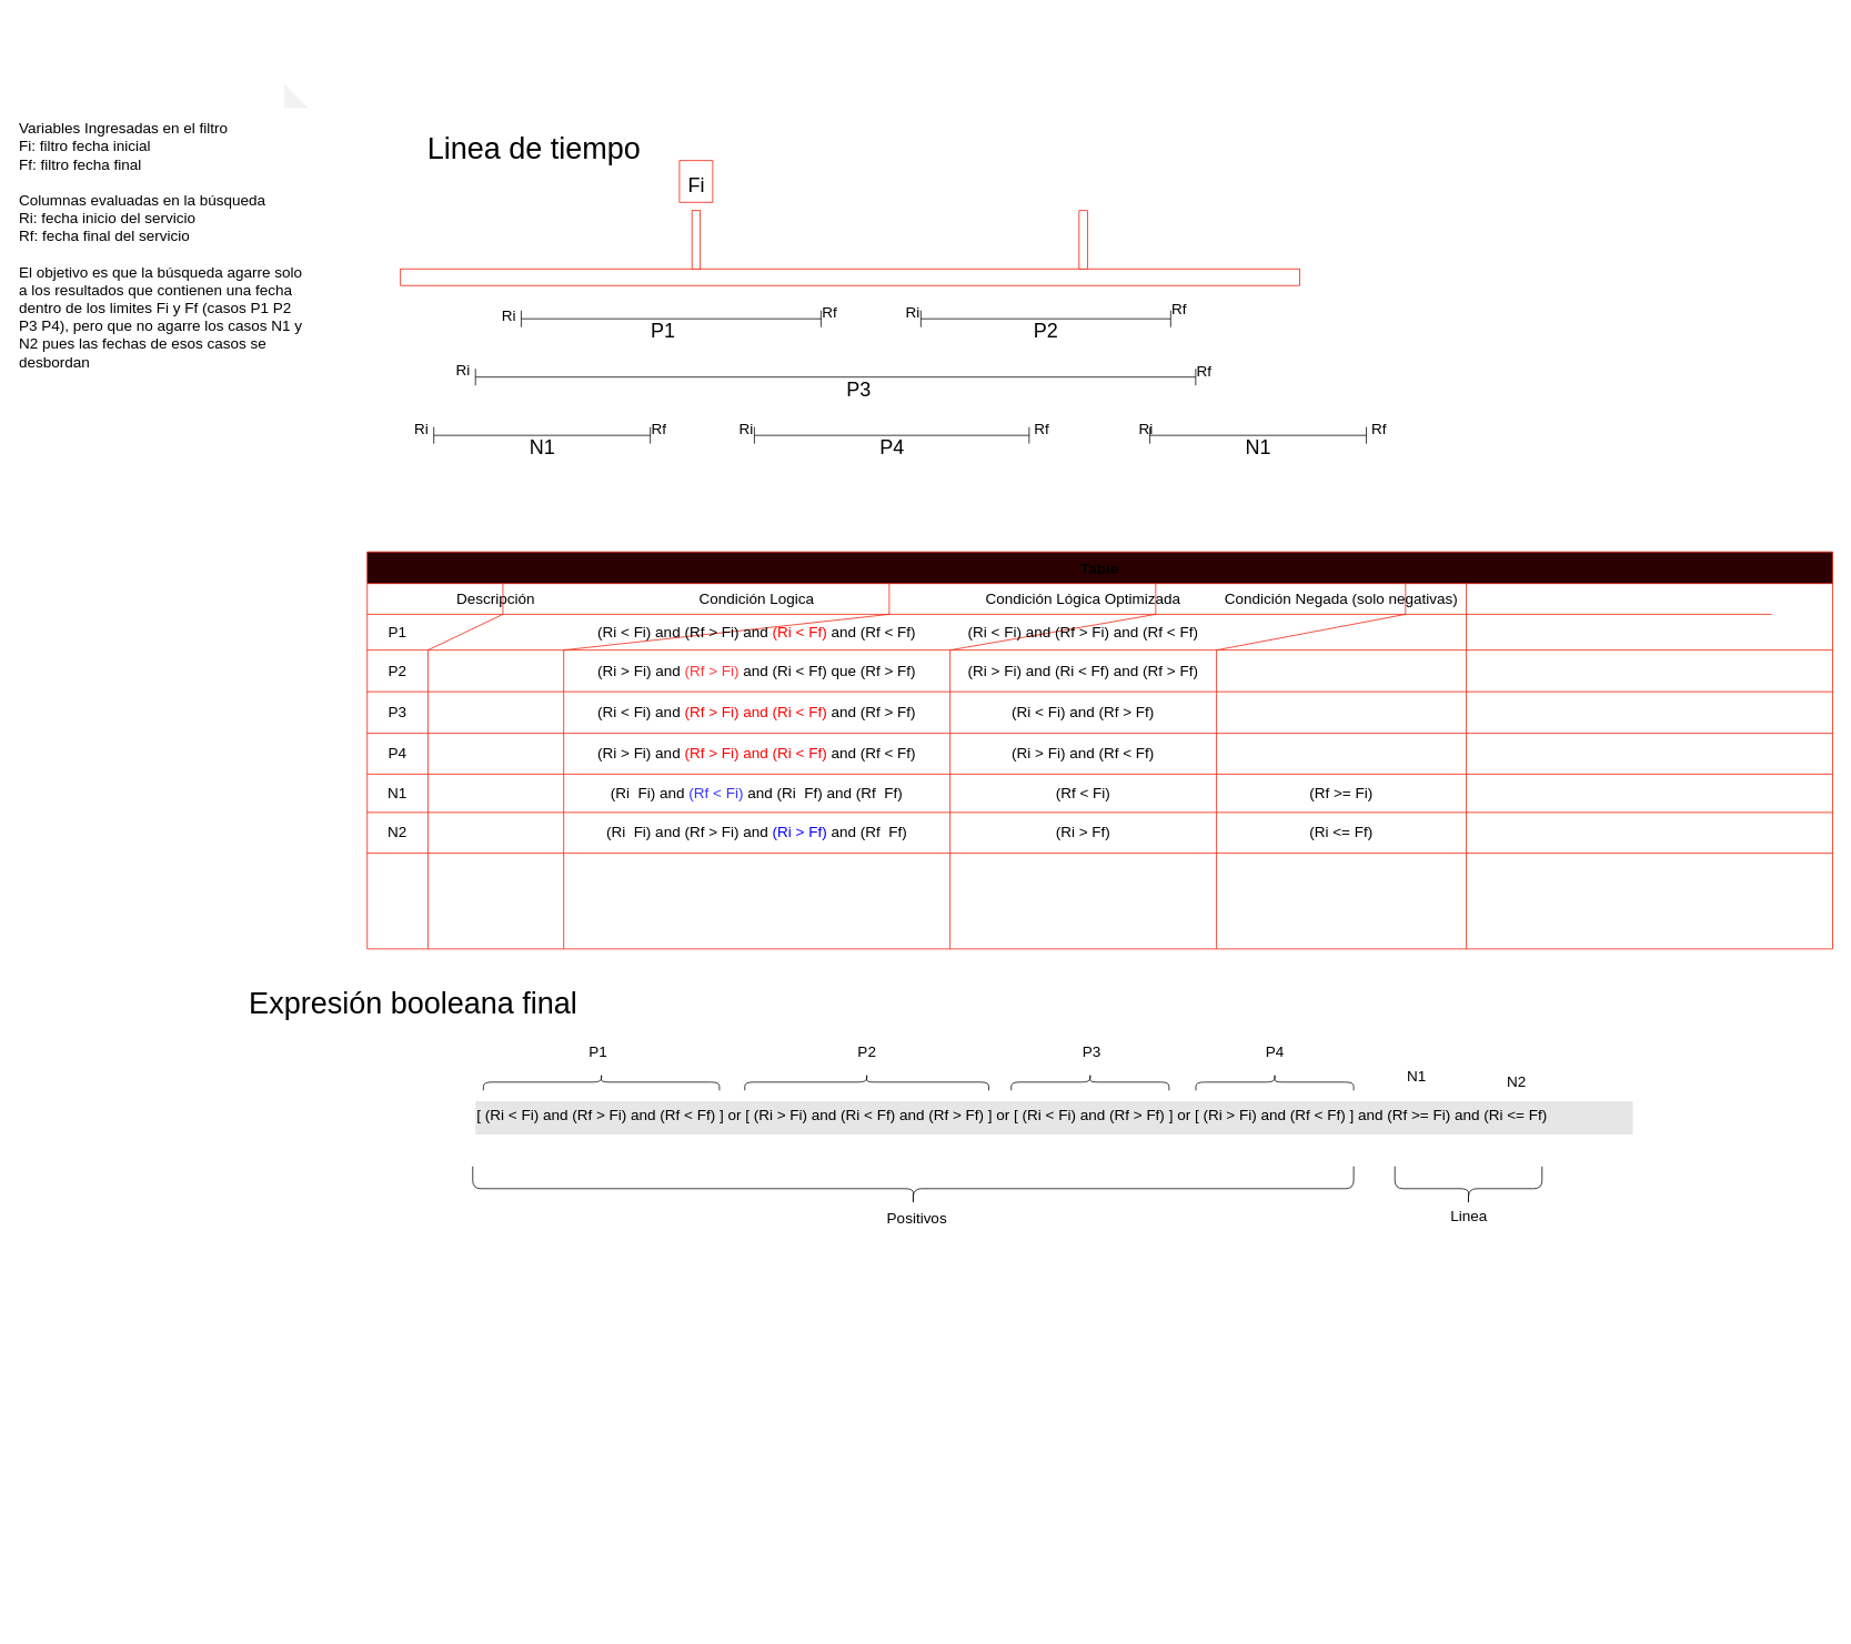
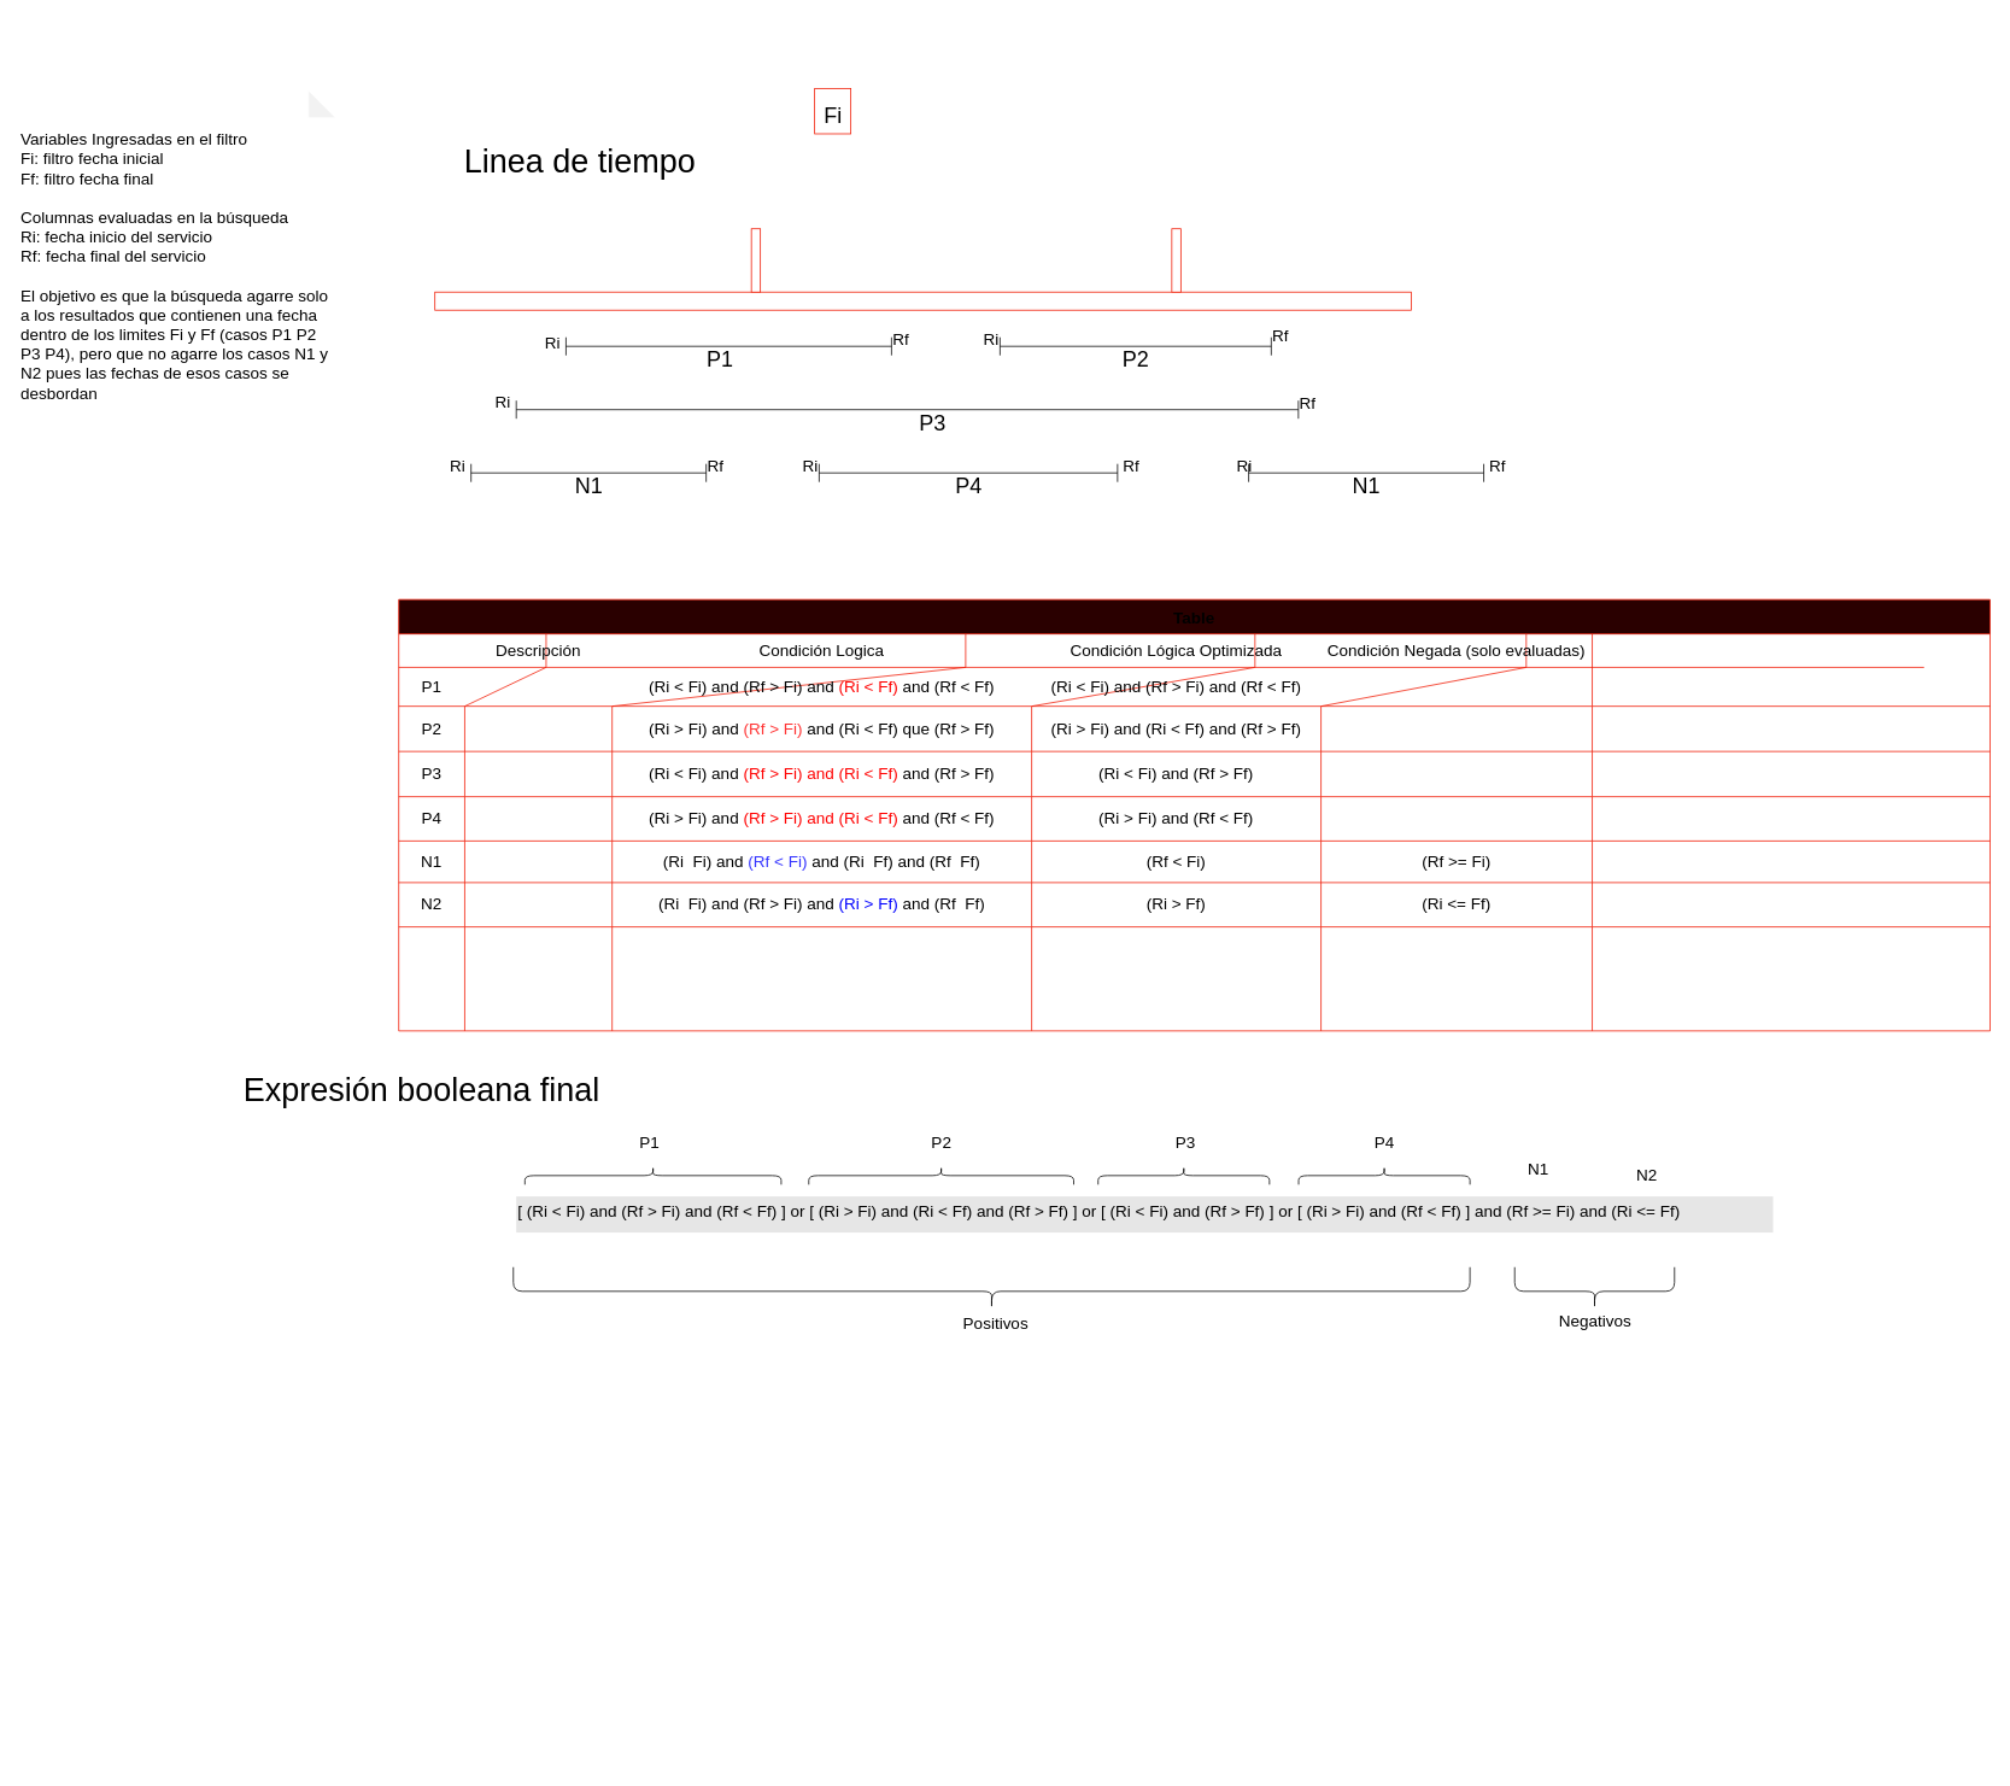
- <mxCell id="5" value="&lt;font style=&quot;font-size: 24px&quot;&gt;Fi&lt;/font&gt;" style="text;html=1;align=center;verticalAlign=middle;resizable=0;points=[];autosize=1;strokeColor=#F01800;fillColor=none;fontSize=36;fontColor=#000000;" vertex="1" parent="1"><mxGeometry x="815" y="192.5" width="40" height="50" as="geometry" /></mxCell>
+ <mxCell id="5" value="&lt;font style=&quot;font-size: 24px&quot;&gt;Fi&lt;/font&gt;" style="text;html=1;align=center;verticalAlign=middle;resizable=0;points=[];autosize=1;strokeColor=#F01800;fillColor=none;fontSize=36;fontColor=#000000;" vertex="1" parent="1"><mxGeometry x="900" y="97.5" width="40" height="50" as="geometry" /></mxCell>
- <mxCell id="36" value="Condición Negada (solo negativas)" style="shape=partialRectangle;html=1;whiteSpace=wrap;connectable=0;fillColor=none;top=0;left=0;bottom=0;right=0;overflow=hidden;pointerEvents=1;fontSize=18;strokeColor=#F01800;fontColor=#000000;" vertex="1" parent="32"><mxGeometry x="1020" width="300" height="37" as="geometry"><mxRectangle width="300" height="37" as="alternateBounds" /></mxGeometry></mxCell>
+ <mxCell id="36" value="Condición Negada (solo evaluadas)" style="shape=partialRectangle;html=1;whiteSpace=wrap;connectable=0;fillColor=none;top=0;left=0;bottom=0;right=0;overflow=hidden;pointerEvents=1;fontSize=18;strokeColor=#F01800;fontColor=#000000;" vertex="1" parent="32"><mxGeometry x="1020" width="300" height="37" as="geometry"><mxRectangle width="300" height="37" as="alternateBounds" /></mxGeometry></mxCell>
- <mxCell id="103" value="&lt;span style=&quot;font-size: 36px&quot;&gt;Expresión booleana final&lt;/span&gt;" style="text;html=1;resizable=0;autosize=1;align=center;verticalAlign=middle;points=[];fillColor=none;strokeColor=none;rounded=0;fontColor=#000000;" vertex="1" parent="1"><mxGeometry x="290" y="1190" width="410" height="30" as="geometry" /></mxCell>
+ <mxCell id="103" value="&lt;span style=&quot;font-size: 36px&quot;&gt;Expresión booleana final&lt;/span&gt;" style="text;html=1;resizable=0;autosize=1;align=center;verticalAlign=middle;points=[];fillColor=none;strokeColor=none;rounded=0;fontColor=#000000;" vertex="1" parent="1"><mxGeometry x="260" y="1190" width="410" height="30" as="geometry" /></mxCell>
- <mxCell id="99" value="Linea" style="text;html=1;align=center;verticalAlign=middle;resizable=0;points=[];autosize=1;strokeColor=none;fillColor=none;fontSize=18;fontColor=#000000;" vertex="1" parent="1"><mxGeometry x="1712.62" y="1446" width="100" height="30" as="geometry" /></mxCell>
+ <mxCell id="99" value="Negativos" style="text;html=1;align=center;verticalAlign=middle;resizable=0;points=[];autosize=1;strokeColor=none;fillColor=none;fontSize=18;fontColor=#000000;" vertex="1" parent="1"><mxGeometry x="1712.62" y="1446" width="100" height="30" as="geometry" /></mxCell>
